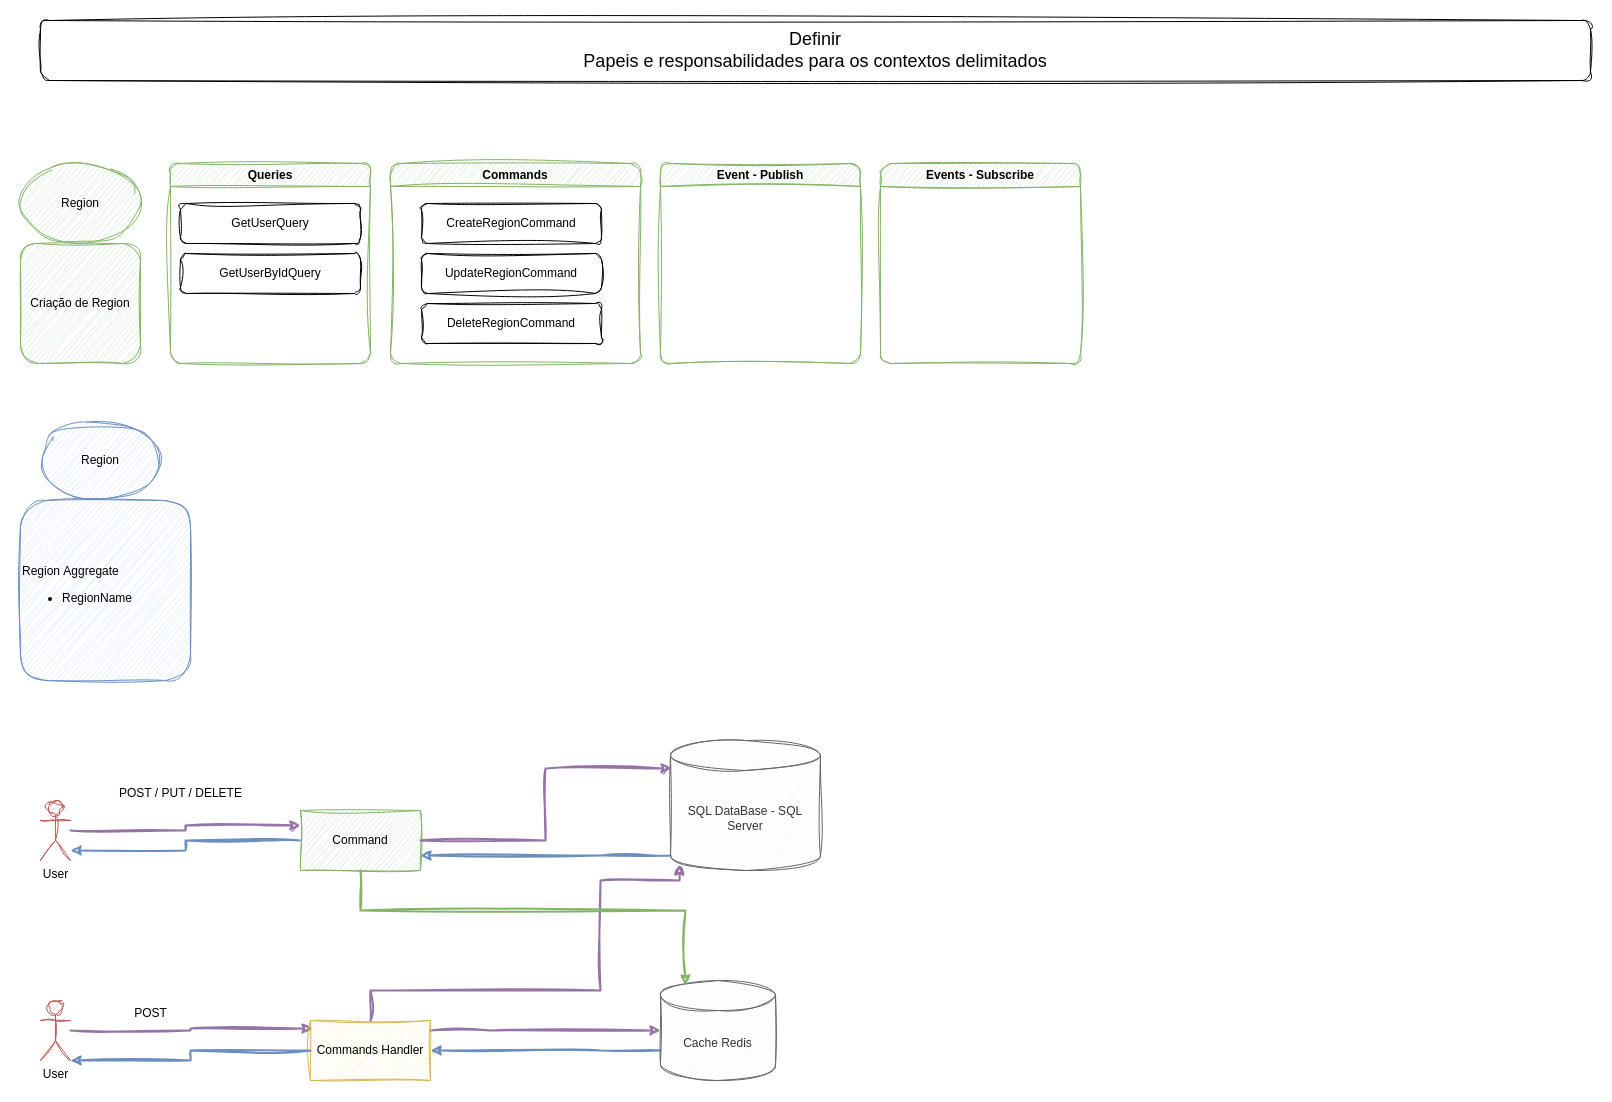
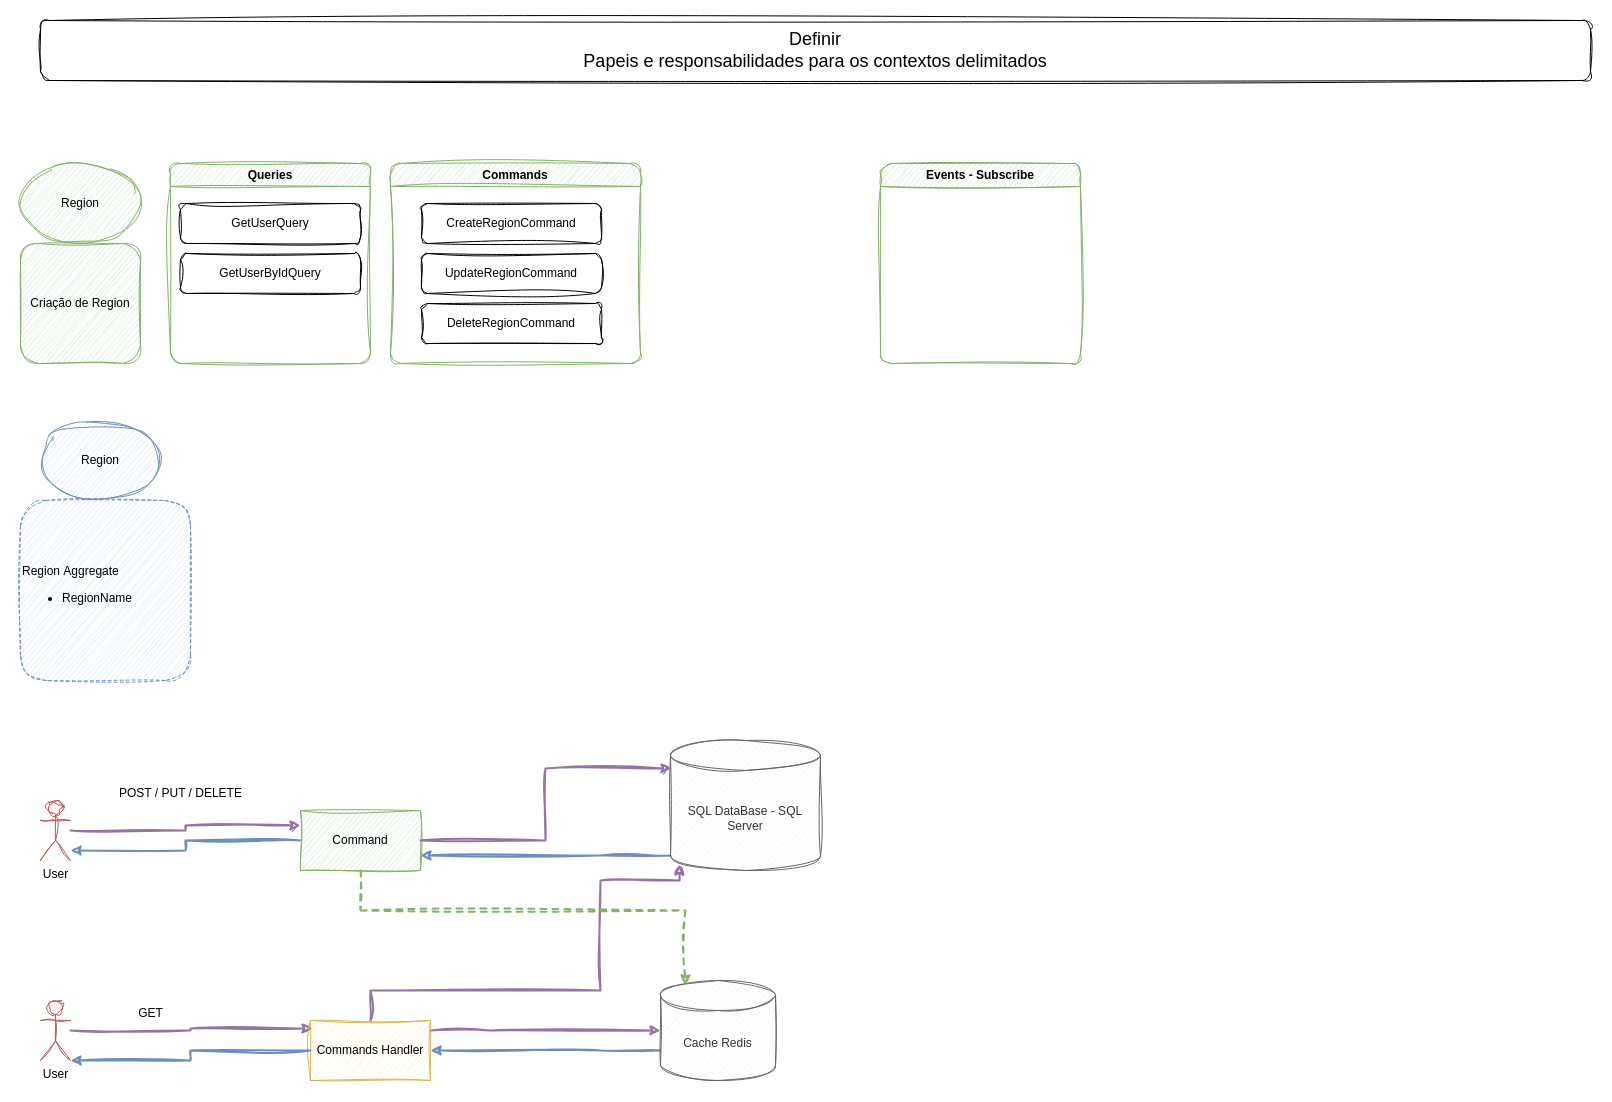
- <mxCell id="7" value="Event -&amp;nbsp;Publish" style="swimlane;whiteSpace=wrap;html=1;startSize=23;fillColor=#d5e8d4;strokeColor=#82b366;rounded=1;sketch=1;curveFitting=1;jiggle=2;" vertex="1" parent="1"><mxGeometry x="660" y="163" width="200" height="200" as="geometry" /></mxCell>
- <mxCell id="14" value="&lt;span style=&quot;text-align: center;&quot;&gt;Region&lt;/span&gt;&amp;nbsp;Aggregate&lt;ul&gt;&lt;li&gt;RegionName&lt;br&gt;&lt;/li&gt;&lt;/ul&gt;" style="rounded=1;whiteSpace=wrap;html=1;align=left;fillColor=#dae8fc;strokeColor=#6c8ebf;sketch=1;curveFitting=1;jiggle=2;" vertex="1" parent="1"><mxGeometry y="500" width="170" height="180" as="geometry" x="20" /></mxCell>
+ <mxCell id="14" value="&lt;span style=&quot;text-align: center;&quot;&gt;Region&lt;/span&gt;&amp;nbsp;Aggregate&lt;ul&gt;&lt;li&gt;RegionName&lt;br&gt;&lt;/li&gt;&lt;/ul&gt;" style="rounded=1;whiteSpace=wrap;html=1;align=left;fillColor=#dae8fc;strokeColor=#6c8ebf;sketch=1;curveFitting=1;jiggle=2;dashed=1;" vertex="1" parent="1"><mxGeometry y="500" width="170" height="180" as="geometry" x="20" /></mxCell>
- <mxCell id="31" style="edgeStyle=orthogonalEdgeStyle;rounded=0;orthogonalLoop=1;jettySize=auto;html=1;entryX=0.217;entryY=0.05;entryDx=0;entryDy=0;entryPerimeter=0;fillColor=#d5e8d4;strokeColor=#82b366;sketch=1;curveFitting=1;jiggle=2;strokeWidth=2;" edge="1" parent="1" source="29" target="18"><mxGeometry relative="1" as="geometry"><Array as="points"><mxPoint x="360" y="910" /><mxPoint x="685" y="910" /></Array></mxGeometry></mxCell>
+ <mxCell id="31" style="edgeStyle=orthogonalEdgeStyle;rounded=0;orthogonalLoop=1;jettySize=auto;html=1;entryX=0.217;entryY=0.05;entryDx=0;entryDy=0;entryPerimeter=0;fillColor=#d5e8d4;strokeColor=#82b366;sketch=1;curveFitting=1;jiggle=2;strokeWidth=2;dashed=1;" edge="1" parent="1" source="29" target="18"><mxGeometry relative="1" as="geometry"><Array as="points"><mxPoint x="360" y="910" /><mxPoint x="685" y="910" /></Array></mxGeometry></mxCell>
- <mxCell id="26" value="POST" style="text;html=1;align=center;verticalAlign=middle;resizable=0;points=[];autosize=1;strokeColor=none;fillColor=none;sketch=1;curveFitting=1;jiggle=2;" vertex="1" parent="1"><mxGeometry x="125" y="998" width="50" height="30" as="geometry" /></mxCell>
+ <mxCell id="26" value="GET" style="text;html=1;align=center;verticalAlign=middle;resizable=0;points=[];autosize=1;strokeColor=none;fillColor=none;sketch=1;curveFitting=1;jiggle=2;" vertex="1" parent="1"><mxGeometry x="125" y="998" width="50" height="30" as="geometry" /></mxCell>
